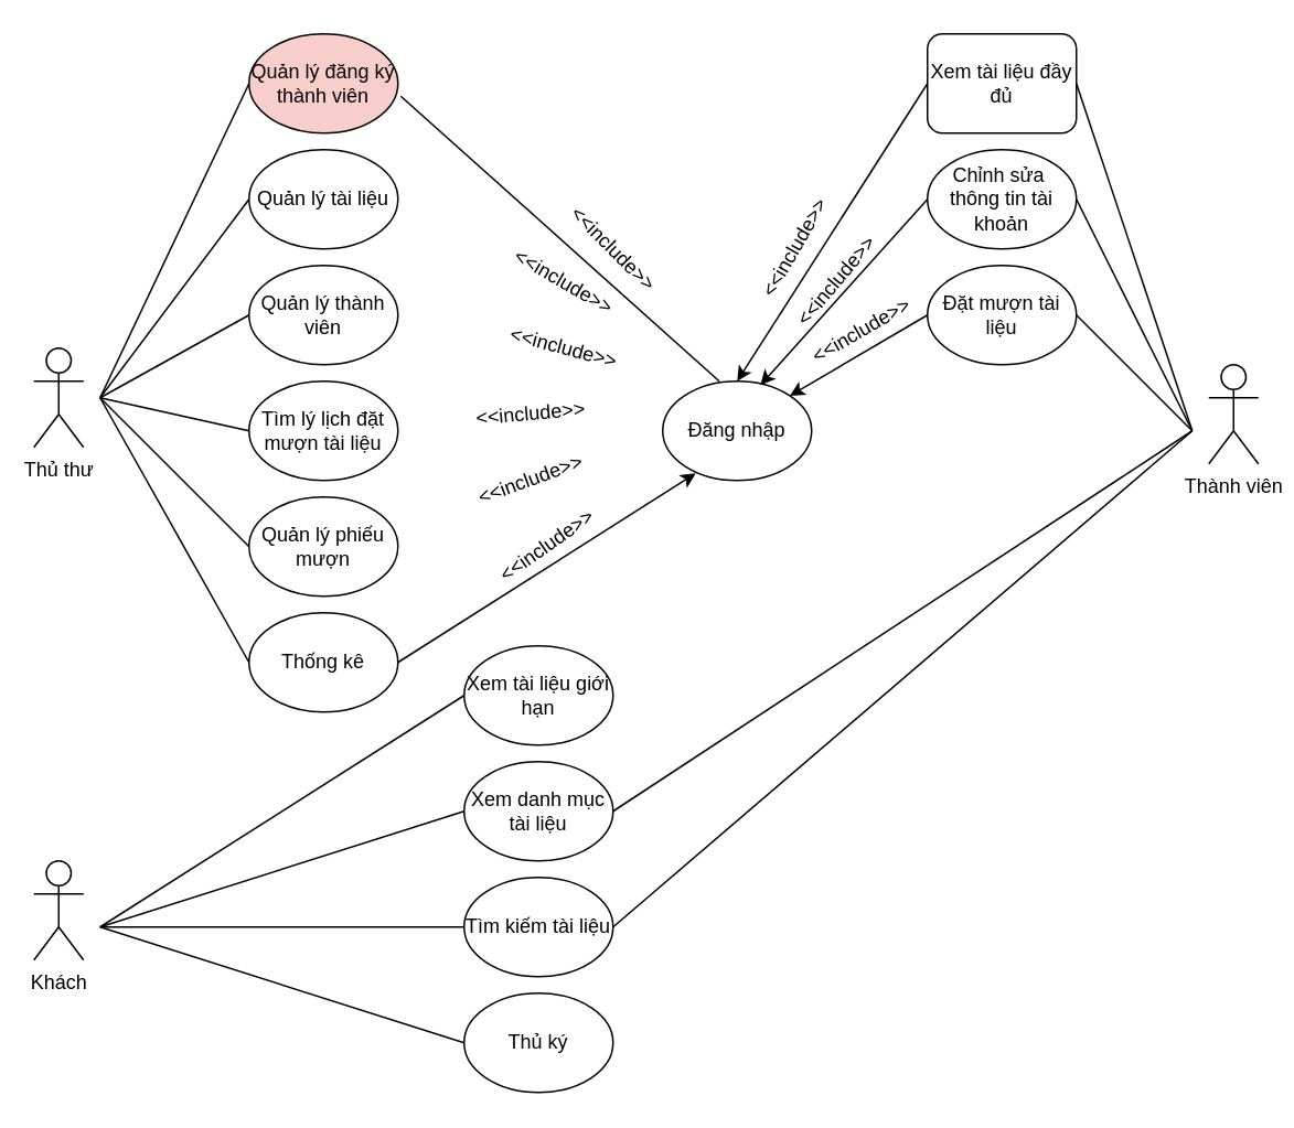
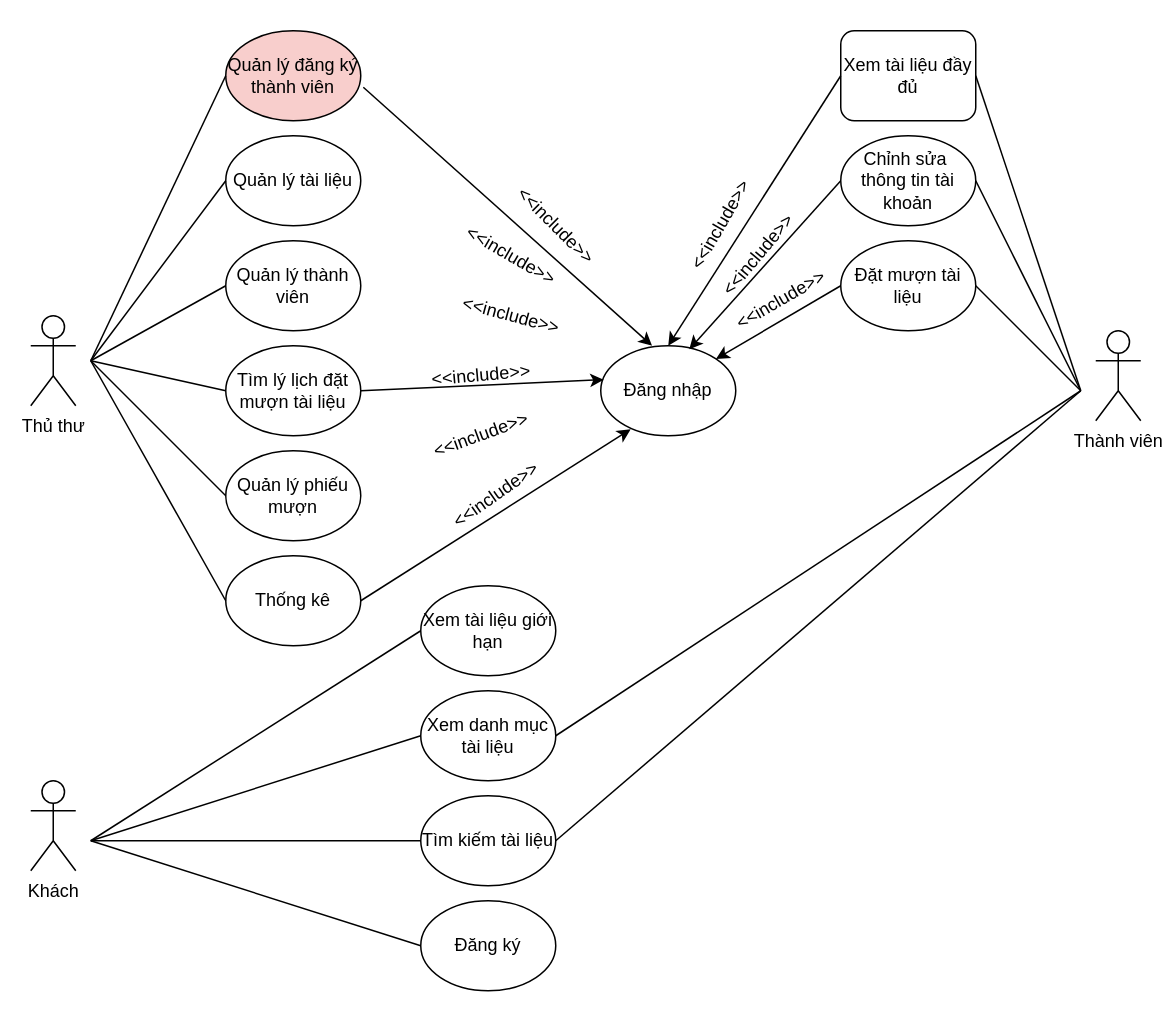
- <mxCell id="40" value="" style="endArrow=none;html=1;rounded=0;exitX=1.019;exitY=0.628;exitDx=0;exitDy=0;entryX=0.38;entryY=0;entryDx=0;entryDy=0;entryPerimeter=0;exitPerimeter=0;" edge="1" parent="1" source="38" target="18"><mxGeometry width="50" height="50" relative="1" as="geometry"><mxPoint x="250" y="130" as="sourcePoint" /><mxPoint x="434.21" y="242.64" as="targetPoint" /></mxGeometry></mxCell>
+ <mxCell id="40" value="" style="endArrow=classic;html=1;rounded=0;exitX=1.019;exitY=0.628;exitDx=0;exitDy=0;entryX=0.38;entryY=0;entryDx=0;entryDy=0;entryPerimeter=0;exitPerimeter=0;" edge="1" parent="1" source="38" target="18"><mxGeometry width="50" height="50" relative="1" as="geometry"><mxPoint x="250" y="130" as="sourcePoint" /><mxPoint x="434.21" y="242.64" as="targetPoint" /></mxGeometry></mxCell>
+ <mxCell id="19" value="" style="endArrow=classic;html=1;rounded=0;exitX=1;exitY=0.5;exitDx=0;exitDy=0;entryX=0.022;entryY=0.377;entryDx=0;entryDy=0;entryPerimeter=0;" edge="1" parent="1" source="7" target="18"><mxGeometry width="50" height="50" relative="1" as="geometry"><mxPoint x="250" y="200" as="sourcePoint" /><mxPoint x="410" y="250" as="targetPoint" /></mxGeometry></mxCell>
- <mxCell id="27" value="Thủ ký" style="ellipse;whiteSpace=wrap;html=1;" vertex="1" parent="1"><mxGeometry x="280" y="600" width="90" height="60" as="geometry" /></mxCell>
+ <mxCell id="27" value="Đăng ký" style="ellipse;whiteSpace=wrap;html=1;" vertex="1" parent="1"><mxGeometry x="280" y="600" width="90" height="60" as="geometry" /></mxCell>
